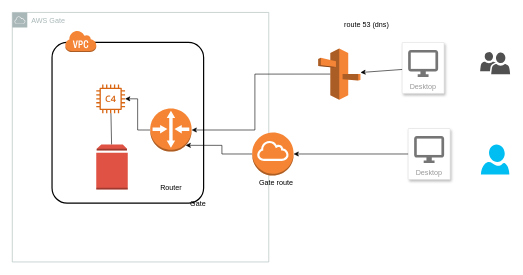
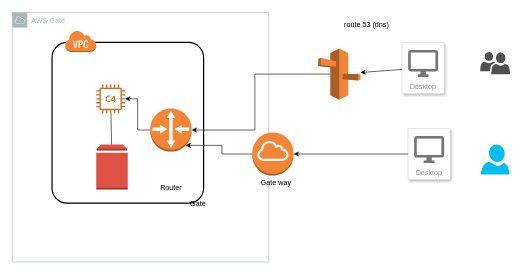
- <mxCell id="24" value="Gate route" style="text;html=1;strokeColor=none;fillColor=none;align=center;verticalAlign=middle;whiteSpace=wrap;rounded=0;" parent="1" vertex="1"><mxGeometry x="420" y="294" width="80" height="20" as="geometry" /></mxCell>
+ <mxCell id="24" value="Gate way" style="text;html=1;strokeColor=none;fillColor=none;align=center;verticalAlign=middle;whiteSpace=wrap;rounded=0;" parent="1" vertex="1"><mxGeometry x="420" y="294" width="80" height="20" as="geometry" /></mxCell>
